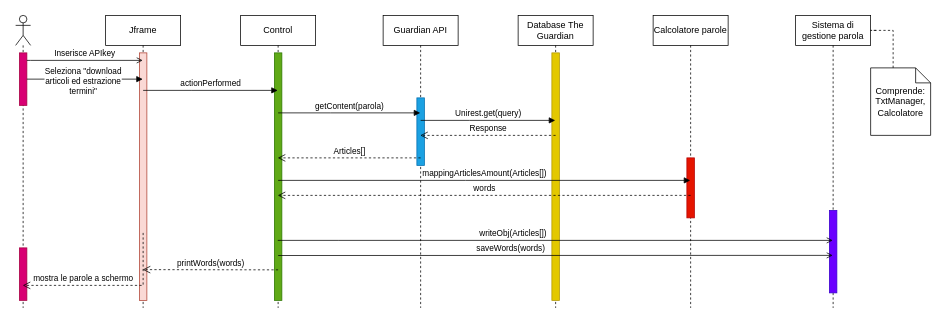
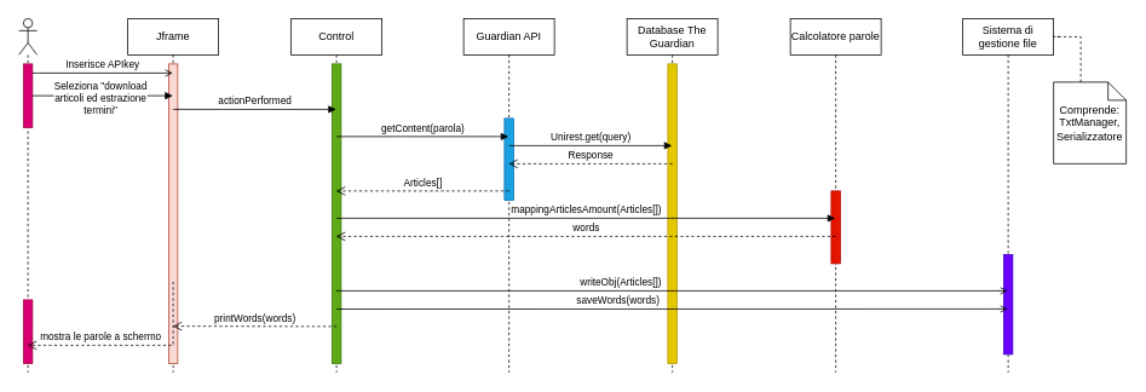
- <mxCell id="15" value="Sistema di gestione parola" style="shape=umlLifeline;perimeter=lifelinePerimeter;whiteSpace=wrap;html=1;container=1;dropTarget=0;collapsible=0;recursiveResize=0;outlineConnect=0;portConstraint=eastwest;newEdgeStyle={&quot;edgeStyle&quot;:&quot;elbowEdgeStyle&quot;,&quot;elbow&quot;:&quot;vertical&quot;,&quot;curved&quot;:0,&quot;rounded&quot;:0};" parent="1" vertex="1"><mxGeometry x="1060" y="20" width="100" height="390" as="geometry" /></mxCell>
+ <mxCell id="15" value="Sistema di gestione file" style="shape=umlLifeline;perimeter=lifelinePerimeter;whiteSpace=wrap;html=1;container=1;dropTarget=0;collapsible=0;recursiveResize=0;outlineConnect=0;portConstraint=eastwest;newEdgeStyle={&quot;edgeStyle&quot;:&quot;elbowEdgeStyle&quot;,&quot;elbow&quot;:&quot;vertical&quot;,&quot;curved&quot;:0,&quot;rounded&quot;:0};" parent="1" vertex="1"><mxGeometry x="1060" y="20" width="100" height="390" as="geometry" /></mxCell>
- <mxCell id="30" value="Comprende:&lt;br&gt;TxtManager,&lt;br&gt;Calcolatore" style="shape=note;size=20;whiteSpace=wrap;html=1;" parent="1" vertex="1"><mxGeometry x="1160" y="90" width="80" height="90" as="geometry" /></mxCell>
+ <mxCell id="30" value="Comprende:&lt;br&gt;TxtManager,&lt;br&gt;Serializzatore" style="shape=note;size=20;whiteSpace=wrap;html=1;" parent="1" vertex="1"><mxGeometry x="1160" y="90" width="80" height="90" as="geometry" /></mxCell>
